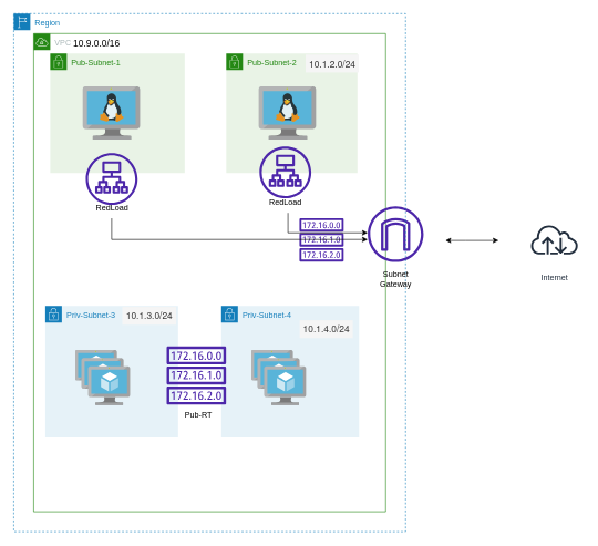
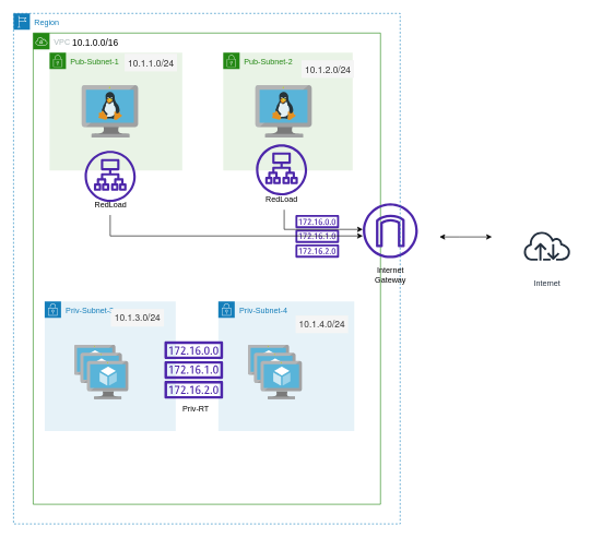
- <mxCell id="3" value="&lt;font style=&quot;font-size: 14px;&quot;&gt;10.9.0.0/16&lt;/font&gt;" style="text;strokeColor=none;align=center;fillColor=none;html=1;verticalAlign=middle;whiteSpace=wrap;rounded=0;" parent="2" vertex="1"><mxGeometry x="40" width="110" height="30" as="geometry" /></mxCell>
+ <mxCell id="3" value="&lt;font style=&quot;font-size: 14px;&quot;&gt;10.1.0.0/16&lt;/font&gt;" style="text;strokeColor=none;align=center;fillColor=none;html=1;verticalAlign=middle;whiteSpace=wrap;rounded=0;" parent="2" vertex="1"><mxGeometry x="40" width="110" height="30" as="geometry" /></mxCell>
+ <mxCell id="9" value="&lt;div style=&quot;box-sizing: border-box; margin: 10px 0px; padding: 5px; background: rgb(245, 245, 245); color: rgb(51, 51, 51); font-family: &amp;quot;Helvetica Neue&amp;quot;, Helvetica, Arial, sans-serif; font-size: 14px;&quot; class=&quot;mx-snc-item&quot;&gt;10.1.1.0/24&lt;/div&gt;" style="text;strokeColor=none;align=center;fillColor=none;html=1;verticalAlign=middle;whiteSpace=wrap;rounded=0;" parent="8" vertex="1"><mxGeometry x="125" width="60" height="30" as="geometry" /></mxCell>
- <mxCell id="12" value="&lt;div style=&quot;box-sizing: border-box; margin: 10px 0px; padding: 5px; background: rgb(245, 245, 245); color: rgb(51, 51, 51); font-family: &amp;quot;Helvetica Neue&amp;quot;, Helvetica, Arial, sans-serif; font-size: 14px;&quot; class=&quot;mx-snc-item&quot;&gt;10.1.2.0/24&lt;/div&gt;" style="text;strokeColor=none;align=center;fillColor=none;html=1;verticalAlign=middle;whiteSpace=wrap;rounded=0;" parent="11" vertex="1"><mxGeometry x="130" width="60" height="30" as="geometry" /></mxCell>
+ <mxCell id="12" value="&lt;div style=&quot;box-sizing: border-box; margin: 10px 0px; padding: 5px; background: rgb(245, 245, 245); color: rgb(51, 51, 51); font-family: &amp;quot;Helvetica Neue&amp;quot;, Helvetica, Arial, sans-serif; font-size: 14px;&quot; class=&quot;mx-snc-item&quot;&gt;10.1.2.0/24&lt;/div&gt;" style="text;strokeColor=none;align=center;fillColor=none;html=1;verticalAlign=middle;whiteSpace=wrap;rounded=0;" parent="11" vertex="1"><mxGeometry x="130" y="10" width="60" height="30" as="geometry" /></mxCell>
- <mxCell id="5" value="Internet" style="sketch=0;outlineConnect=0;fontColor=#232F3E;gradientColor=none;strokeColor=#232F3E;fillColor=#ffffff;dashed=0;verticalLabelPosition=bottom;verticalAlign=top;align=center;html=1;fontSize=12;fontStyle=0;aspect=fixed;shape=mxgraph.aws4.resourceIcon;resIcon=mxgraph.aws4.internet;" parent="1" vertex="1"><mxGeometry x="790" y="316" width="88" height="88" as="geometry" /></mxCell>
+ <mxCell id="5" value="Internet" style="sketch=0;outlineConnect=0;fontColor=#232F3E;gradientColor=none;strokeColor=#232F3E;fillColor=#ffffff;dashed=0;verticalLabelPosition=bottom;verticalAlign=top;align=center;html=1;fontSize=12;fontStyle=0;aspect=fixed;shape=mxgraph.aws4.resourceIcon;resIcon=mxgraph.aws4.internet;" parent="1" vertex="1"><mxGeometry x="790" y="331" width="88" height="88" as="geometry" /></mxCell>
- <mxCell id="23" value="Subnet&lt;br&gt;Gateway" style="text;html=1;align=center;verticalAlign=middle;resizable=0;points=[];autosize=1;strokeColor=none;fillColor=none;" parent="7" vertex="1"><mxGeometry x="540" y="380" width="70" height="40" as="geometry" /></mxCell>
+ <mxCell id="23" value="Internet&lt;br&gt;Gateway" style="text;html=1;align=center;verticalAlign=middle;resizable=0;points=[];autosize=1;strokeColor=none;fillColor=none;" parent="7" vertex="1"><mxGeometry x="540" y="380" width="70" height="40" as="geometry" /></mxCell>
- <mxCell id="16" value="&lt;div style=&quot;box-sizing: border-box; margin: 10px 0px; padding: 5px; background: rgb(245, 245, 245); color: rgb(51, 51, 51); font-family: &amp;quot;Helvetica Neue&amp;quot;, Helvetica, Arial, sans-serif; font-size: 14px;&quot; class=&quot;mx-snc-item&quot;&gt;10.1.3.0/24&lt;/div&gt;" style="text;strokeColor=none;align=center;fillColor=none;html=1;verticalAlign=middle;whiteSpace=wrap;rounded=0;" parent="14" vertex="1"><mxGeometry x="122.5" width="68.5" height="30" as="geometry" /></mxCell>
+ <mxCell id="16" value="&lt;div style=&quot;box-sizing: border-box; margin: 10px 0px; padding: 5px; background: rgb(245, 245, 245); color: rgb(51, 51, 51); font-family: &amp;quot;Helvetica Neue&amp;quot;, Helvetica, Arial, sans-serif; font-size: 14px;&quot; class=&quot;mx-snc-item&quot;&gt;10.1.3.0/24&lt;/div&gt;" style="text;strokeColor=none;align=center;fillColor=none;html=1;verticalAlign=middle;whiteSpace=wrap;rounded=0;" parent="14" vertex="1"><mxGeometry x="107.5" y="10" width="68.5" height="30" as="geometry" /></mxCell>
- <mxCell id="26" value="Pub-RT" style="text;html=1;align=center;verticalAlign=middle;resizable=0;points=[];autosize=1;strokeColor=none;fillColor=none;" parent="7" vertex="1"><mxGeometry x="247.5" y="588.69" width="60" height="30" as="geometry" /></mxCell>
+ <mxCell id="26" value="Priv-RT" style="text;html=1;align=center;verticalAlign=middle;resizable=0;points=[];autosize=1;strokeColor=none;fillColor=none;" parent="7" vertex="1"><mxGeometry x="247.5" y="588.69" width="60" height="30" as="geometry" /></mxCell>
